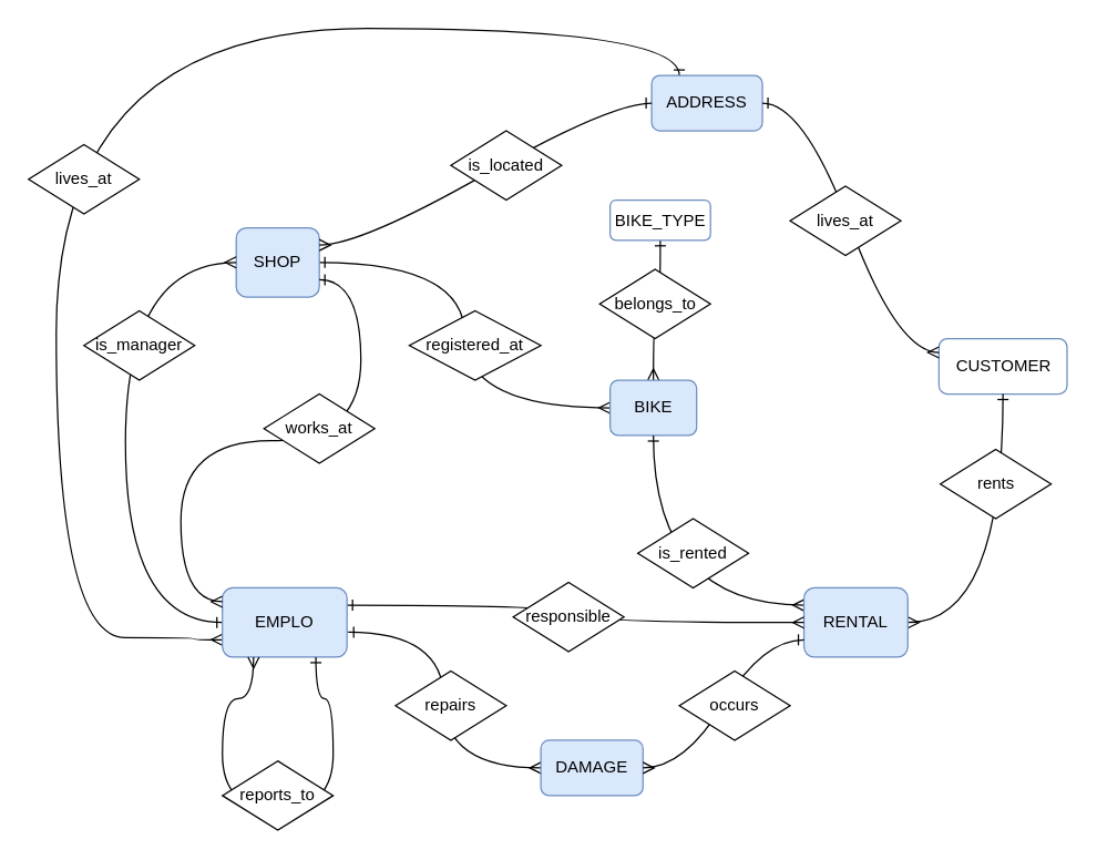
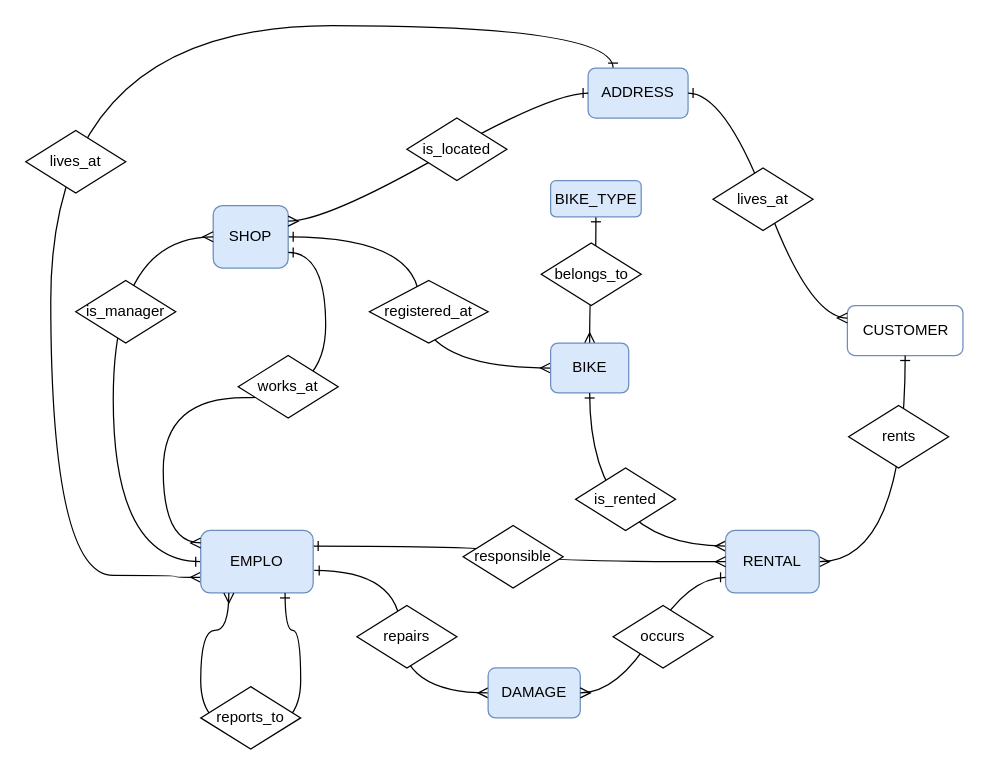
- <mxCell id="33" value="BIKE_TYPE" style="rounded=1;whiteSpace=wrap;html=1;fillColor=#ffffff;strokeColor=#6c8ebf;" parent="1" vertex="1"><mxGeometry x="440" y="144" width="72.5" height="29" as="geometry" /></mxCell>
+ <mxCell id="33" value="BIKE_TYPE" style="rounded=1;whiteSpace=wrap;html=1;fillColor=#dae8fc;strokeColor=#6c8ebf;" parent="1" vertex="1"><mxGeometry x="440" y="144" width="72.5" height="29" as="geometry" /></mxCell>
